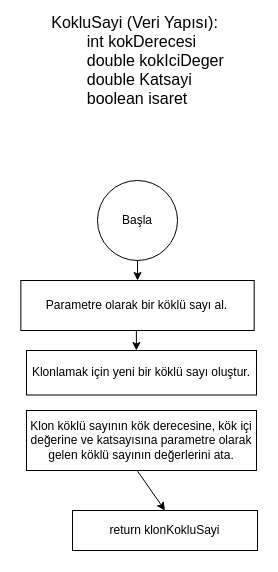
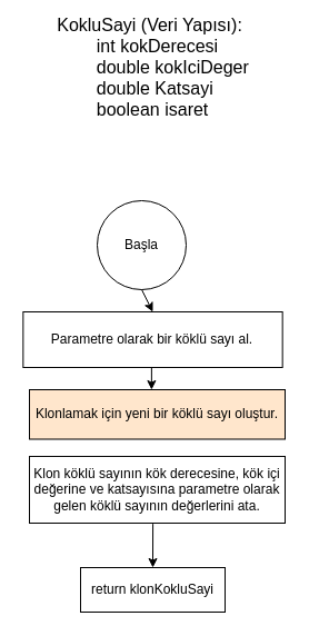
- <mxCell id="2" value="Başla" style="ellipse;whiteSpace=wrap;html=1;aspect=fixed;" vertex="1" parent="1"><mxGeometry x="97" y="180" width="80" height="80" as="geometry" /></mxCell>
+ <mxCell id="2" value="Başla" style="ellipse;whiteSpace=wrap;html=1;aspect=fixed;" vertex="1" parent="1"><mxGeometry x="87" y="180" width="80" height="80" as="geometry" /></mxCell>
- <mxCell id="9" value="&lt;span&gt;Klonlamak için yeni bir köklü sayı oluştur.&lt;/span&gt;" style="rounded=0;whiteSpace=wrap;html=1;" vertex="1" parent="1"><mxGeometry x="26" y="350" width="230" height="44.5" as="geometry" /></mxCell>
+ <mxCell id="9" value="&lt;span&gt;Klonlamak için yeni bir köklü sayı oluştur.&lt;/span&gt;" style="rounded=0;whiteSpace=wrap;html=1;fillColor=#ffe6cc;" vertex="1" parent="1"><mxGeometry x="26" y="350" width="230" height="44.5" as="geometry" /></mxCell>
- <mxCell id="4" value="return klonKokluSayi" style="rounded=0;whiteSpace=wrap;html=1;" vertex="1" parent="1"><mxGeometry x="72" y="510" width="185" height="40" as="geometry" /></mxCell>
+ <mxCell id="4" value="return klonKokluSayi" style="rounded=0;whiteSpace=wrap;html=1;" vertex="1" parent="1"><mxGeometry x="72" y="510" width="130" height="40" as="geometry" /></mxCell>
